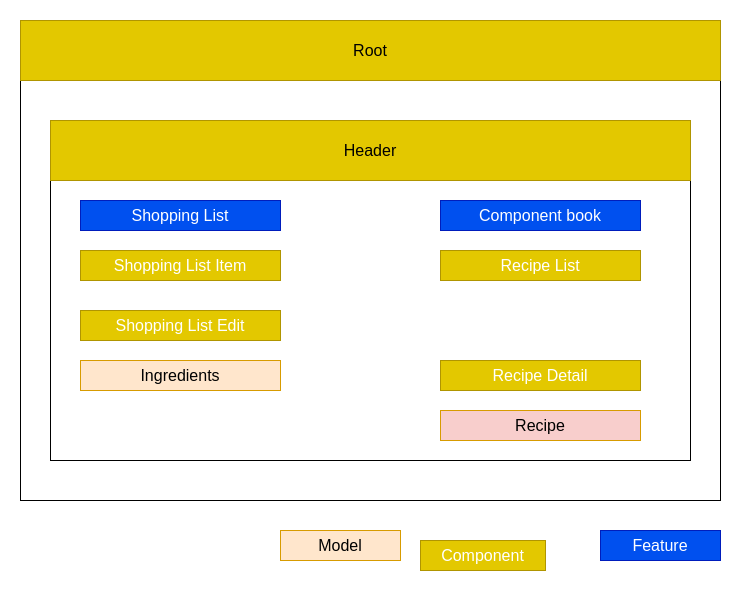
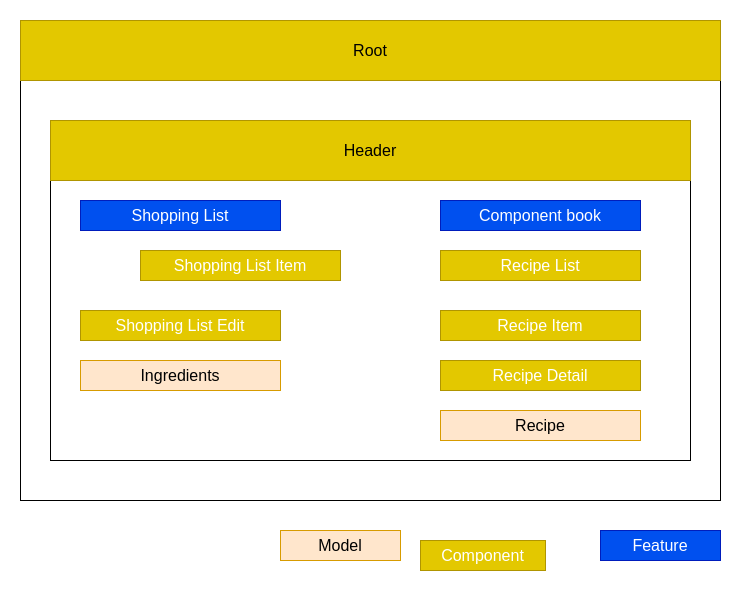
- <mxCell id="12" value="Shopping List Item" style="rounded=0;whiteSpace=wrap;html=1;fontSize=16;fillColor=#e3c800;strokeColor=#B09500;fontColor=#ffffff;" vertex="1" parent="1"><mxGeometry x="80" y="250" width="200" height="30" as="geometry" /></mxCell>
+ <mxCell id="12" value="Shopping List Item" style="rounded=0;whiteSpace=wrap;html=1;fontSize=16;fillColor=#e3c800;strokeColor=#B09500;fontColor=#ffffff;" vertex="1" parent="1"><mxGeometry x="140" y="250" width="200" height="30" as="geometry" /></mxCell>
+ <mxCell id="16" value="Recipe Item" style="rounded=0;whiteSpace=wrap;html=1;fontSize=16;fillColor=#e3c800;strokeColor=#B09500;fontColor=#ffffff;" vertex="1" parent="1"><mxGeometry x="440" y="310" width="200" height="30" as="geometry" /></mxCell>
- <mxCell id="18" value="Recipe" style="rounded=0;whiteSpace=wrap;html=1;fontSize=16;fillColor=#f8cecc;strokeColor=#d79b00;" vertex="1" parent="1"><mxGeometry x="440" y="410" width="200" height="30" as="geometry" /></mxCell>
+ <mxCell id="18" value="Recipe" style="rounded=0;whiteSpace=wrap;html=1;fontSize=16;fillColor=#ffe6cc;strokeColor=#d79b00;" vertex="1" parent="1"><mxGeometry x="440" y="410" width="200" height="30" as="geometry" /></mxCell>
